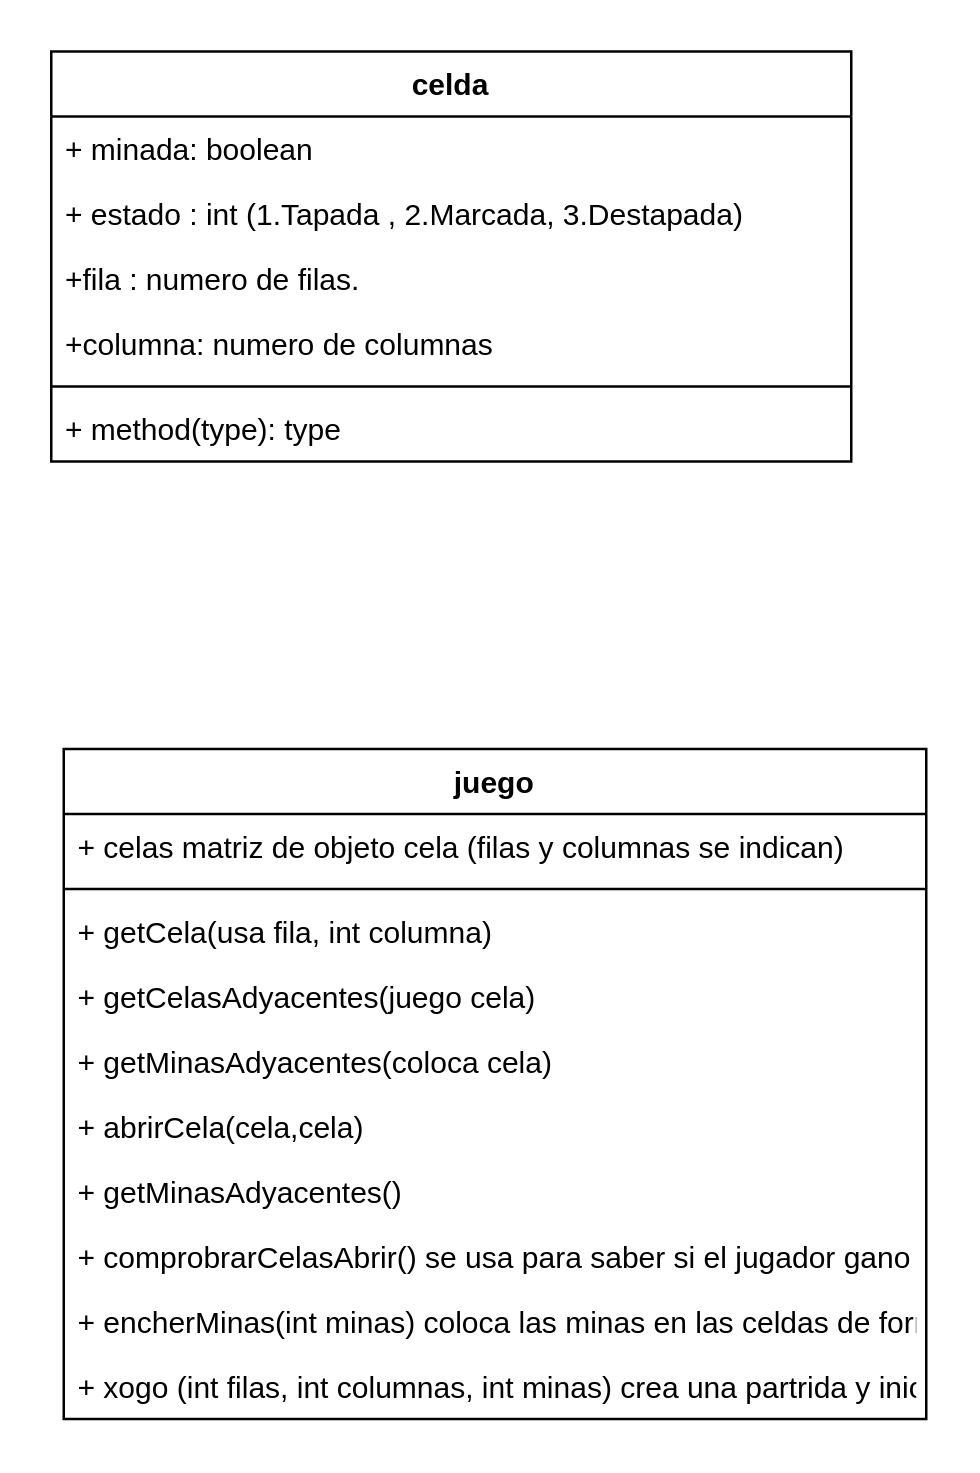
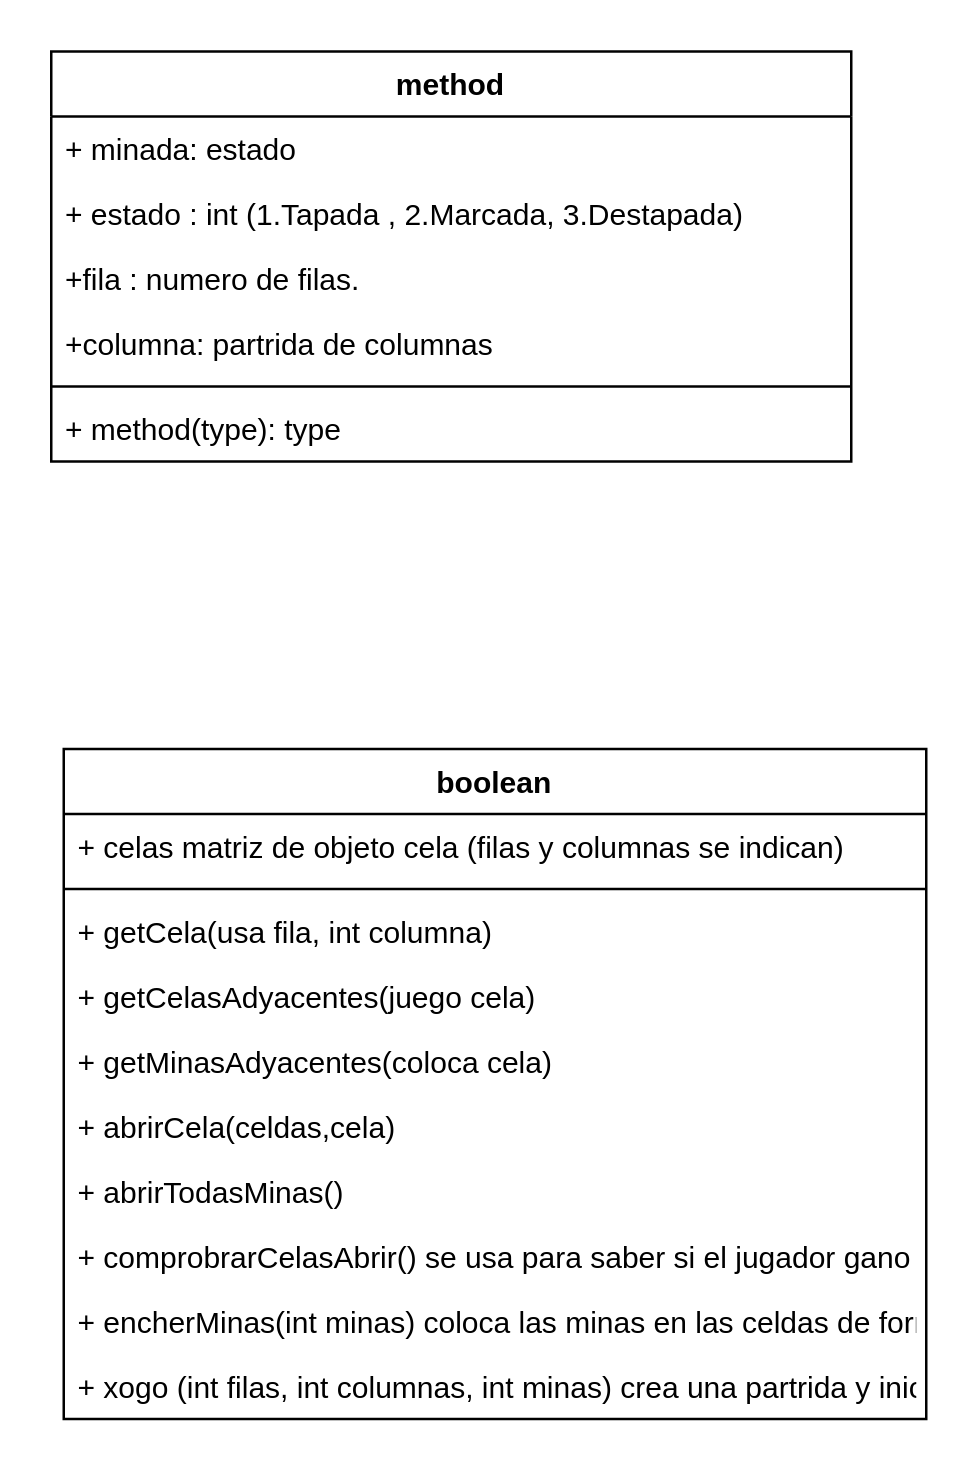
- <mxCell id="2" value="celda" style="swimlane;fontStyle=1;align=center;verticalAlign=top;childLayout=stackLayout;horizontal=1;startSize=26;horizontalStack=0;resizeParent=1;resizeParentMax=0;resizeLast=0;collapsible=1;marginBottom=0;" vertex="1" parent="1"><mxGeometry x="20" y="20" width="320" height="164" as="geometry" /></mxCell>
+ <mxCell id="2" value="method" style="swimlane;fontStyle=1;align=center;verticalAlign=top;childLayout=stackLayout;horizontal=1;startSize=26;horizontalStack=0;resizeParent=1;resizeParentMax=0;resizeLast=0;collapsible=1;marginBottom=0;" vertex="1" parent="1"><mxGeometry x="20" y="20" width="320" height="164" as="geometry" /></mxCell>
- <mxCell id="3" value="+ minada: boolean   &#10;" style="text;strokeColor=none;fillColor=none;align=left;verticalAlign=top;spacingLeft=4;spacingRight=4;overflow=hidden;rotatable=0;points=[[0,0.5],[1,0.5]];portConstraint=eastwest;" vertex="1" parent="2"><mxGeometry y="26" width="320" height="26" as="geometry" /></mxCell>
+ <mxCell id="3" value="+ minada: estado   &#10;" style="text;strokeColor=none;fillColor=none;align=left;verticalAlign=top;spacingLeft=4;spacingRight=4;overflow=hidden;rotatable=0;points=[[0,0.5],[1,0.5]];portConstraint=eastwest;" vertex="1" parent="2"><mxGeometry y="26" width="320" height="26" as="geometry" /></mxCell>
- <mxCell id="6" value="+columna: numero de columnas" style="text;strokeColor=none;fillColor=none;align=left;verticalAlign=top;spacingLeft=4;spacingRight=4;overflow=hidden;rotatable=0;points=[[0,0.5],[1,0.5]];portConstraint=eastwest;" vertex="1" parent="2"><mxGeometry y="104" width="320" height="26" as="geometry" /></mxCell>
+ <mxCell id="6" value="+columna: partrida de columnas" style="text;strokeColor=none;fillColor=none;align=left;verticalAlign=top;spacingLeft=4;spacingRight=4;overflow=hidden;rotatable=0;points=[[0,0.5],[1,0.5]];portConstraint=eastwest;" vertex="1" parent="2"><mxGeometry y="104" width="320" height="26" as="geometry" /></mxCell>
- <mxCell id="9" value="juego" style="swimlane;fontStyle=1;align=center;verticalAlign=top;childLayout=stackLayout;horizontal=1;startSize=26;horizontalStack=0;resizeParent=1;resizeParentMax=0;resizeLast=0;collapsible=1;marginBottom=0;" vertex="1" parent="1"><mxGeometry x="25" y="299" width="345" height="268" as="geometry" /></mxCell>
+ <mxCell id="9" value="boolean" style="swimlane;fontStyle=1;align=center;verticalAlign=top;childLayout=stackLayout;horizontal=1;startSize=26;horizontalStack=0;resizeParent=1;resizeParentMax=0;resizeLast=0;collapsible=1;marginBottom=0;" vertex="1" parent="1"><mxGeometry x="25" y="299" width="345" height="268" as="geometry" /></mxCell>
- <mxCell id="15" value="+ abrirCela(cela,cela)" style="text;strokeColor=none;fillColor=none;align=left;verticalAlign=top;spacingLeft=4;spacingRight=4;overflow=hidden;rotatable=0;points=[[0,0.5],[1,0.5]];portConstraint=eastwest;" vertex="1" parent="9"><mxGeometry y="138" width="345" height="26" as="geometry" /></mxCell>
+ <mxCell id="15" value="+ abrirCela(celdas,cela)" style="text;strokeColor=none;fillColor=none;align=left;verticalAlign=top;spacingLeft=4;spacingRight=4;overflow=hidden;rotatable=0;points=[[0,0.5],[1,0.5]];portConstraint=eastwest;" vertex="1" parent="9"><mxGeometry y="138" width="345" height="26" as="geometry" /></mxCell>
- <mxCell id="16" value="+ getMinasAdyacentes()" style="text;strokeColor=none;fillColor=none;align=left;verticalAlign=top;spacingLeft=4;spacingRight=4;overflow=hidden;rotatable=0;points=[[0,0.5],[1,0.5]];portConstraint=eastwest;" vertex="1" parent="9"><mxGeometry y="164" width="345" height="26" as="geometry" /></mxCell>
+ <mxCell id="16" value="+ abrirTodasMinas()" style="text;strokeColor=none;fillColor=none;align=left;verticalAlign=top;spacingLeft=4;spacingRight=4;overflow=hidden;rotatable=0;points=[[0,0.5],[1,0.5]];portConstraint=eastwest;" vertex="1" parent="9"><mxGeometry y="164" width="345" height="26" as="geometry" /></mxCell>
